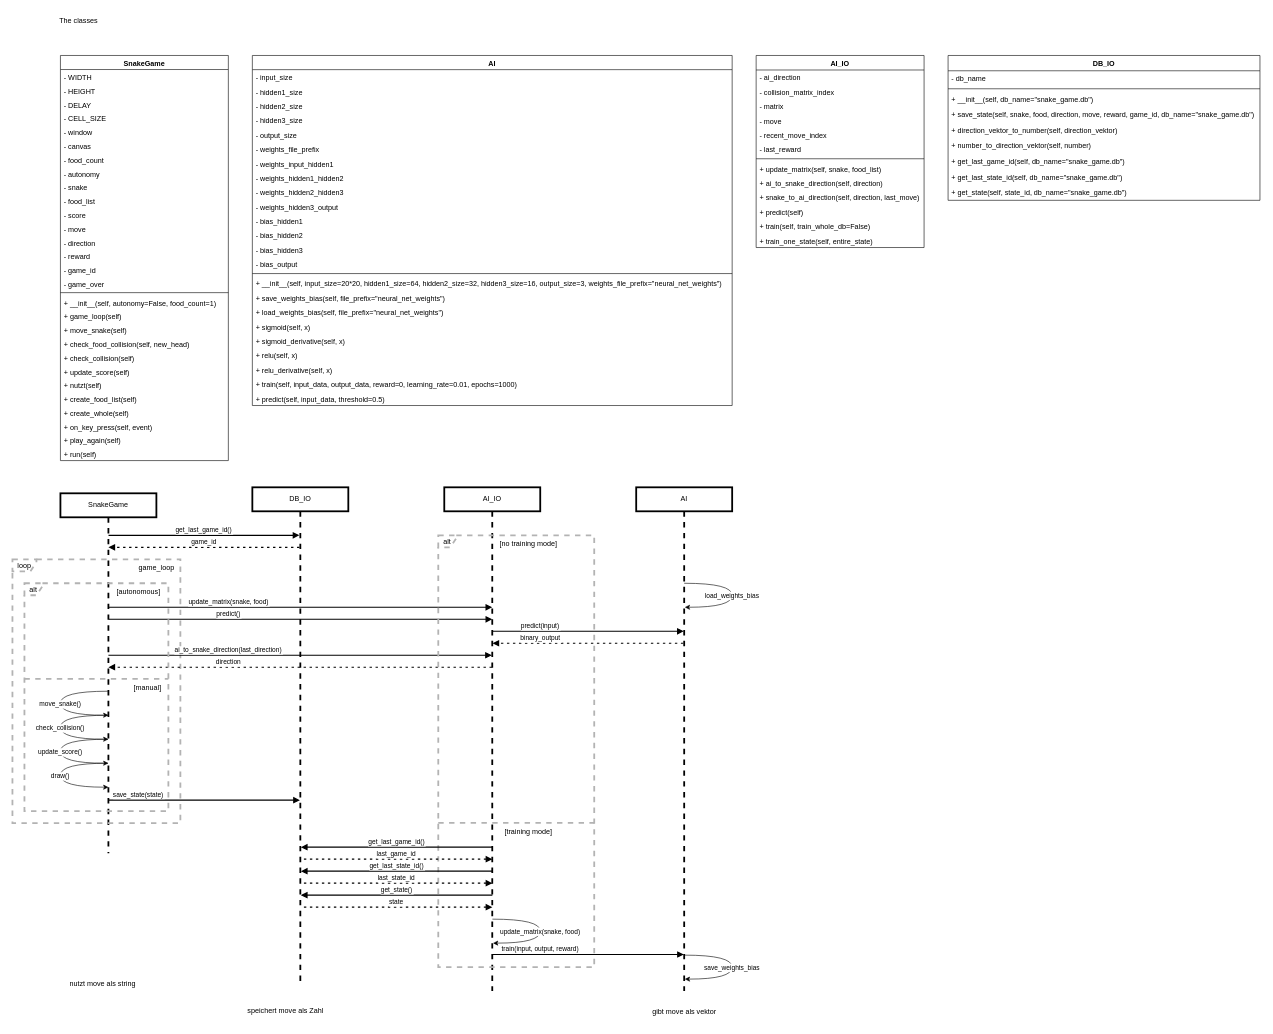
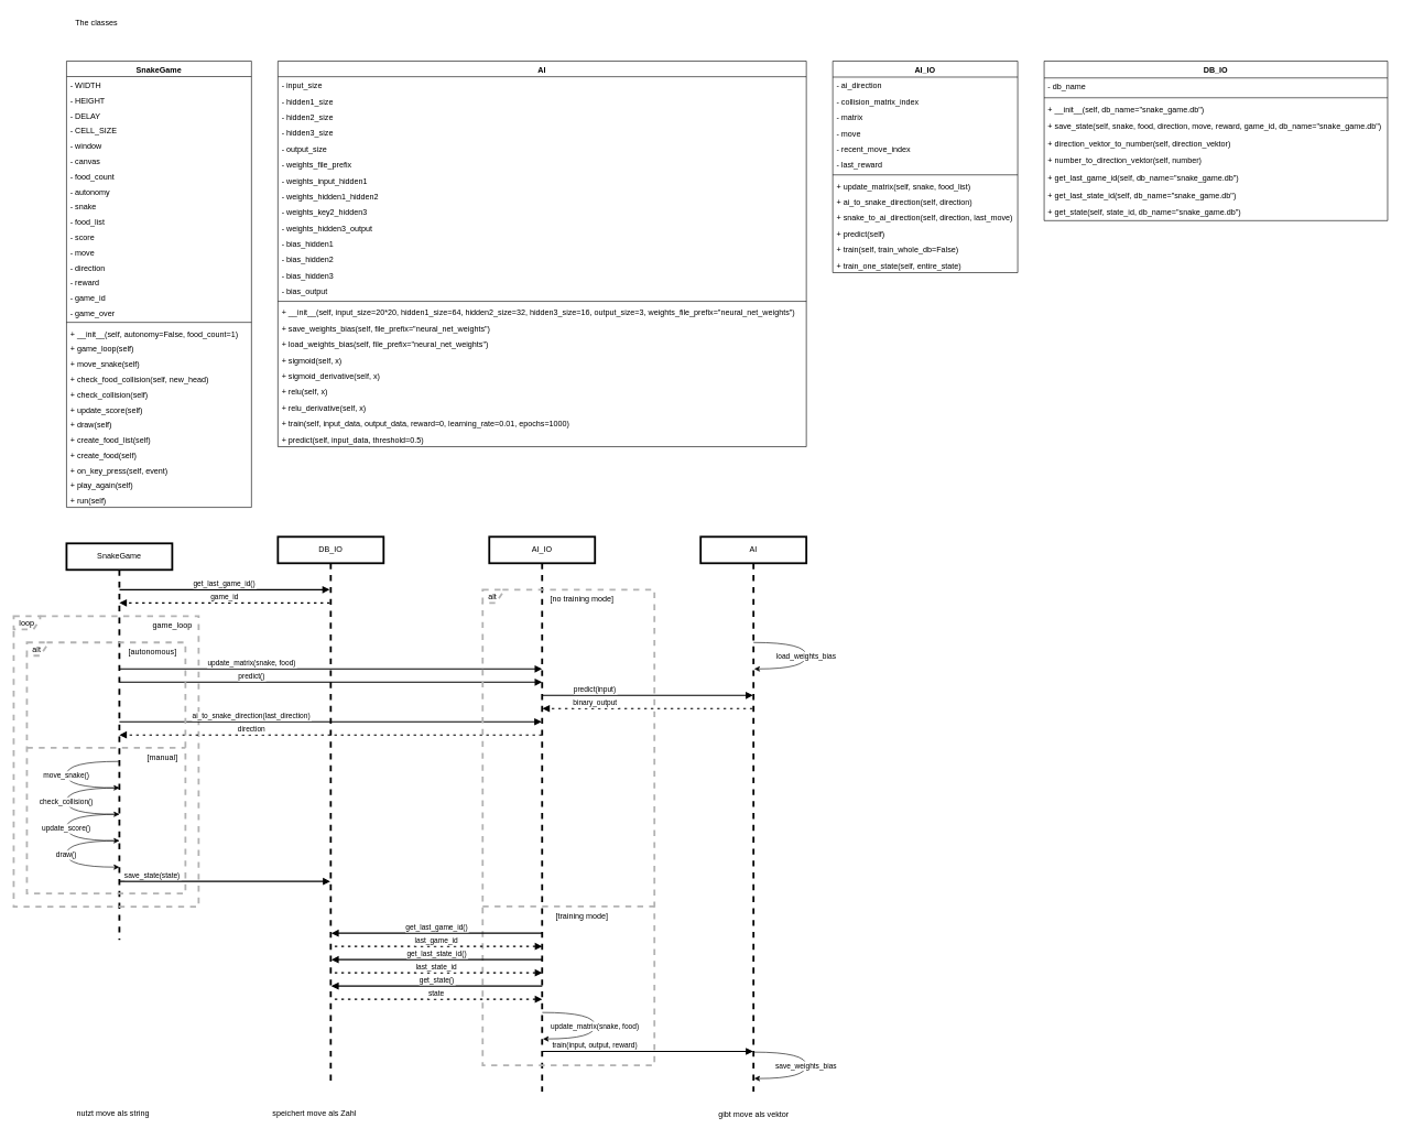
- <mxCell id="81" value="The classes" style="text;html=1;align=center;verticalAlign=middle;resizable=0;points=[];autosize=1;strokeColor=none;fillColor=none;" vertex="1" parent="1"><mxGeometry x="85" y="20" width="90" height="30" as="geometry" /></mxCell>
+ <mxCell id="81" value="The classes" style="text;html=1;align=center;verticalAlign=middle;resizable=0;points=[];autosize=1;strokeColor=none;fillColor=none;" vertex="1" parent="1"><mxGeometry x="100" y="20" width="90" height="30" as="geometry" /></mxCell>
- <mxCell id="41" value="- weights_hidden2_hidden3" style="text;strokeColor=none;fillColor=none;align=left;verticalAlign=top;spacingLeft=4;spacingRight=4;overflow=hidden;rotatable=0;points=[[0,0.5],[1,0.5]];portConstraint=eastwest;" vertex="1" parent="32"><mxGeometry y="215.625" width="800" height="24" as="geometry" /></mxCell>
+ <mxCell id="41" value="- weights_key2_hidden3" style="text;strokeColor=none;fillColor=none;align=left;verticalAlign=top;spacingLeft=4;spacingRight=4;overflow=hidden;rotatable=0;points=[[0,0.5],[1,0.5]];portConstraint=eastwest;" vertex="1" parent="32"><mxGeometry y="215.625" width="800" height="24" as="geometry" /></mxCell>
- <mxCell id="26" value="+ nutzt(self)" style="text;strokeColor=none;fillColor=none;align=left;verticalAlign=top;spacingLeft=4;spacingRight=4;overflow=hidden;rotatable=0;points=[[0,0.5],[1,0.5]];portConstraint=eastwest;" vertex="1" parent="2"><mxGeometry y="537.431" width="280" height="23" as="geometry" /></mxCell>
+ <mxCell id="26" value="+ draw(self)" style="text;strokeColor=none;fillColor=none;align=left;verticalAlign=top;spacingLeft=4;spacingRight=4;overflow=hidden;rotatable=0;points=[[0,0.5],[1,0.5]];portConstraint=eastwest;" vertex="1" parent="2"><mxGeometry y="537.431" width="280" height="23" as="geometry" /></mxCell>
- <mxCell id="28" value="+ create_whole(self)" style="text;strokeColor=none;fillColor=none;align=left;verticalAlign=top;spacingLeft=4;spacingRight=4;overflow=hidden;rotatable=0;points=[[0,0.5],[1,0.5]];portConstraint=eastwest;" vertex="1" parent="2"><mxGeometry y="583.431" width="280" height="23" as="geometry" /></mxCell>
+ <mxCell id="28" value="+ create_food(self)" style="text;strokeColor=none;fillColor=none;align=left;verticalAlign=top;spacingLeft=4;spacingRight=4;overflow=hidden;rotatable=0;points=[[0,0.5],[1,0.5]];portConstraint=eastwest;" vertex="1" parent="2"><mxGeometry y="583.431" width="280" height="23" as="geometry" /></mxCell>
- <mxCell id="121" value="nutzt move als string" style="text;html=1;align=center;verticalAlign=middle;resizable=0;points=[];autosize=1;strokeColor=none;fillColor=none;" vertex="1" parent="1"><mxGeometry x="105" y="1625" width="130" height="30" as="geometry" /></mxCell>
+ <mxCell id="121" value="nutzt move als string" style="text;html=1;align=center;verticalAlign=middle;resizable=0;points=[];autosize=1;strokeColor=none;fillColor=none;" vertex="1" parent="1"><mxGeometry x="105" y="1670" width="130" height="30" as="geometry" /></mxCell>
